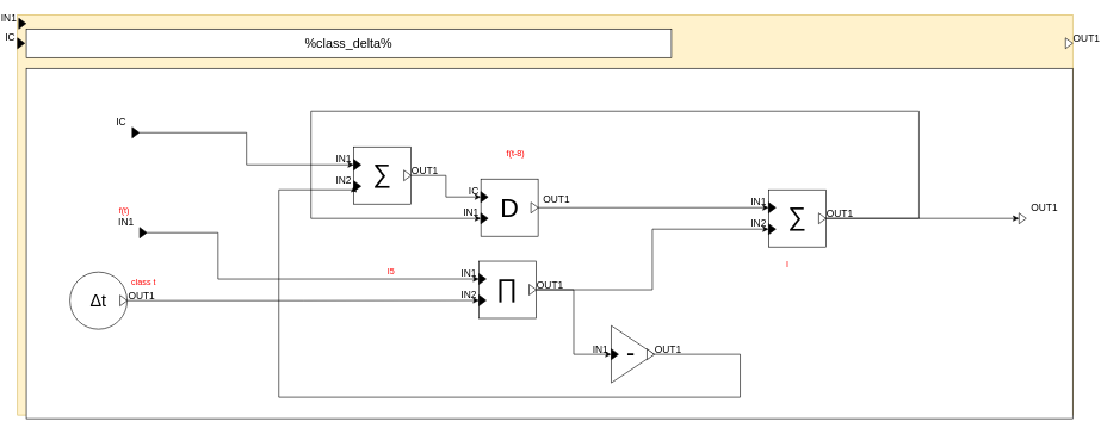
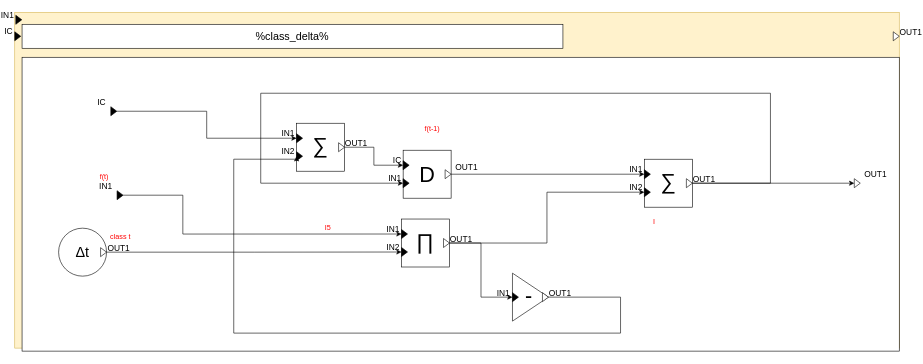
- <mxCell id="24" value="f(t-8&lt;span style=&quot;background-color: initial;&quot;&gt;)&lt;/span&gt;" style="text;html=1;align=center;verticalAlign=middle;whiteSpace=wrap;rounded=0;fontColor=#FF0000;" parent="4" vertex="1"><mxGeometry x="652.812" y="105" width="62.684" height="30" as="geometry" /></mxCell>
+ <mxCell id="24" value="f(t-1&lt;span style=&quot;background-color: initial;&quot;&gt;)&lt;/span&gt;" style="text;html=1;align=center;verticalAlign=middle;whiteSpace=wrap;rounded=0;fontColor=#FF0000;" parent="4" vertex="1"><mxGeometry x="652.812" y="105" width="62.684" height="30" as="geometry" /></mxCell>
- <mxCell id="28" value="I" style="text;html=1;align=center;verticalAlign=middle;whiteSpace=wrap;rounded=0;fontColor=#FF0000;" parent="4" vertex="1"><mxGeometry x="1032.811" y="260" width="62.684" height="30" as="geometry" /></mxCell>
+ <mxCell id="28" value="I" style="text;html=1;align=center;verticalAlign=middle;whiteSpace=wrap;rounded=0;fontColor=#FF0000;" parent="4" vertex="1"><mxGeometry x="1022.811" y="260" width="62.684" height="30" as="geometry" /></mxCell>
